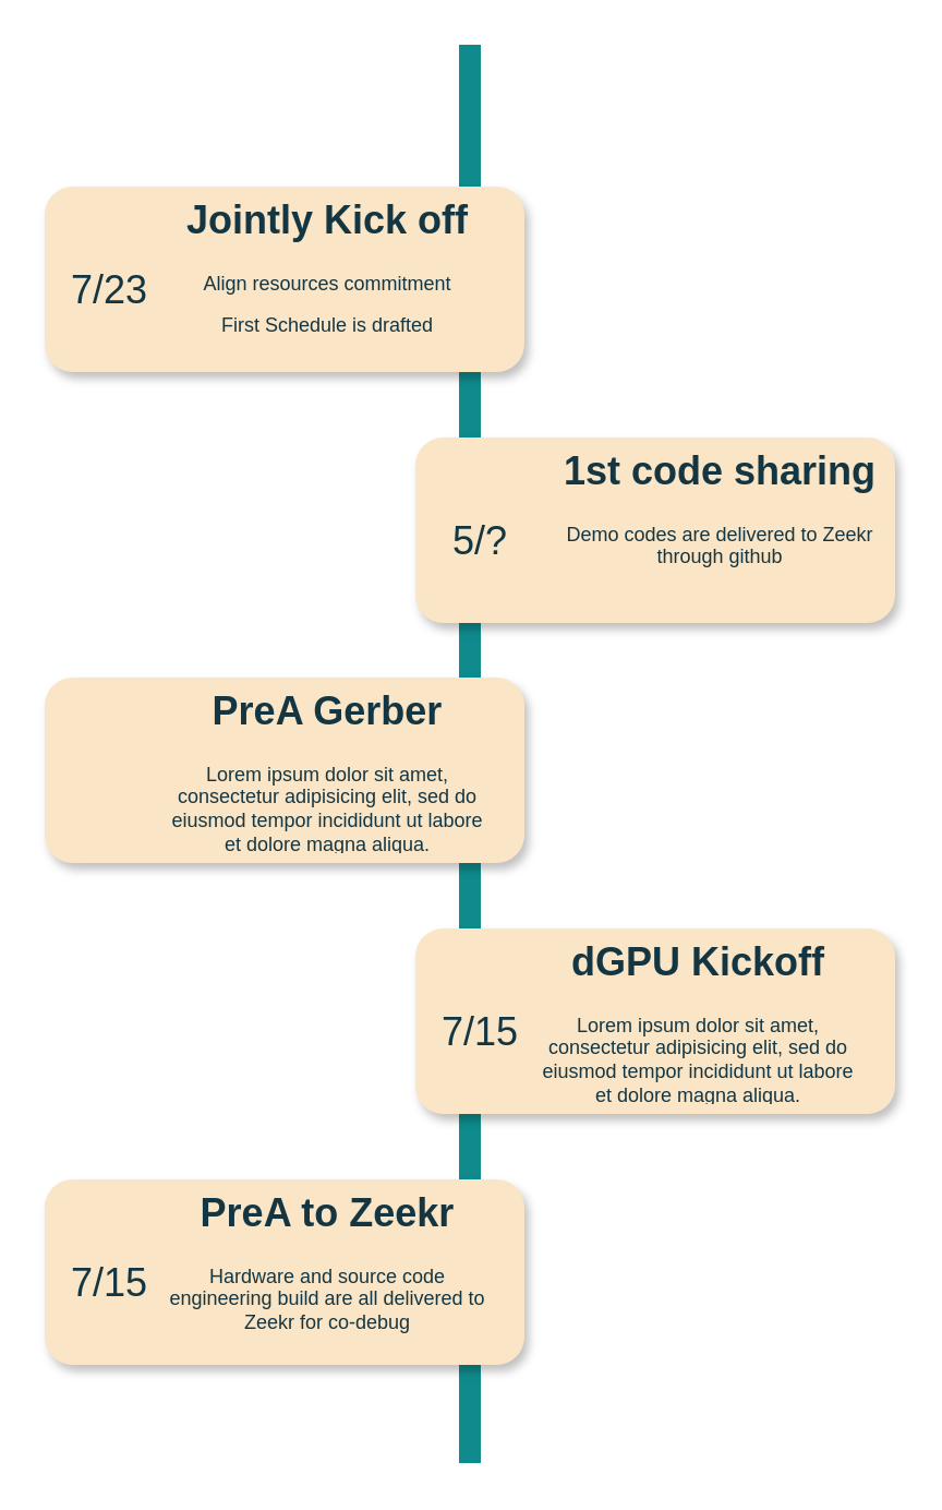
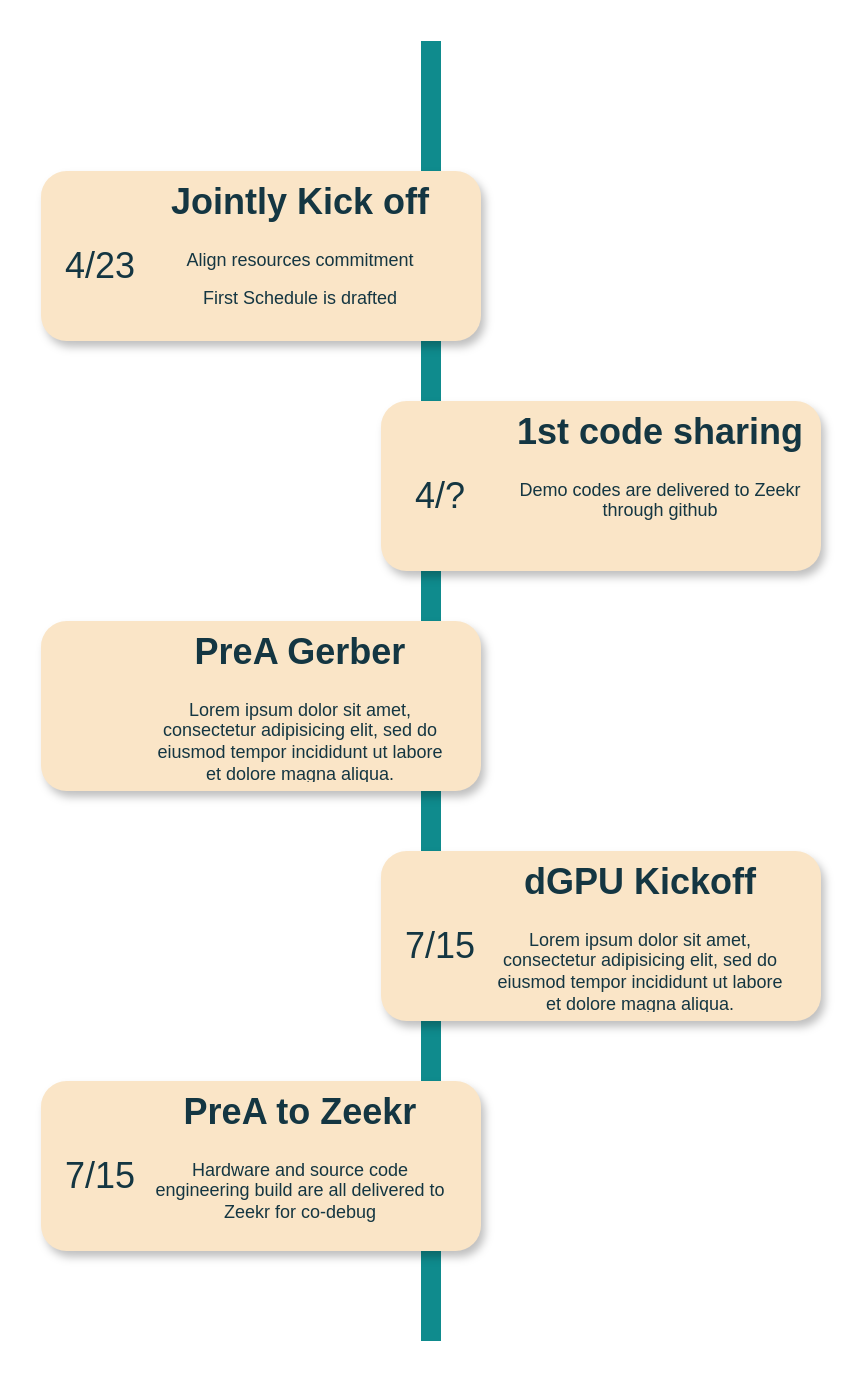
- <mxCell id="4" value="&lt;font style=&quot;font-size: 18px;&quot;&gt;7/23&lt;/font&gt;" style="text;html=1;strokeColor=none;fillColor=none;align=center;verticalAlign=middle;whiteSpace=wrap;fontSize=30;fontColor=#143642;labelBackgroundColor=none;" parent="1" vertex="1"><mxGeometry x="30" y="118" width="40" height="20" as="geometry" /></mxCell>
+ <mxCell id="4" value="&lt;font style=&quot;font-size: 18px;&quot;&gt;4/23&lt;/font&gt;" style="text;html=1;strokeColor=none;fillColor=none;align=center;verticalAlign=middle;whiteSpace=wrap;fontSize=30;fontColor=#143642;labelBackgroundColor=none;" parent="1" vertex="1"><mxGeometry x="30" y="118" width="40" height="20" as="geometry" /></mxCell>
- <mxCell id="6" value="&lt;font style=&quot;font-size: 18px;&quot;&gt;5/?&lt;/font&gt;" style="text;html=1;strokeColor=none;fillColor=none;align=center;verticalAlign=middle;whiteSpace=wrap;fontSize=30;fontColor=#143642;labelBackgroundColor=none;" parent="1" vertex="1"><mxGeometry x="200" y="233" width="40" height="20" as="geometry" /></mxCell>
+ <mxCell id="6" value="&lt;font style=&quot;font-size: 18px;&quot;&gt;4/?&lt;/font&gt;" style="text;html=1;strokeColor=none;fillColor=none;align=center;verticalAlign=middle;whiteSpace=wrap;fontSize=30;fontColor=#143642;labelBackgroundColor=none;" parent="1" vertex="1"><mxGeometry x="200" y="233" width="40" height="20" as="geometry" /></mxCell>
